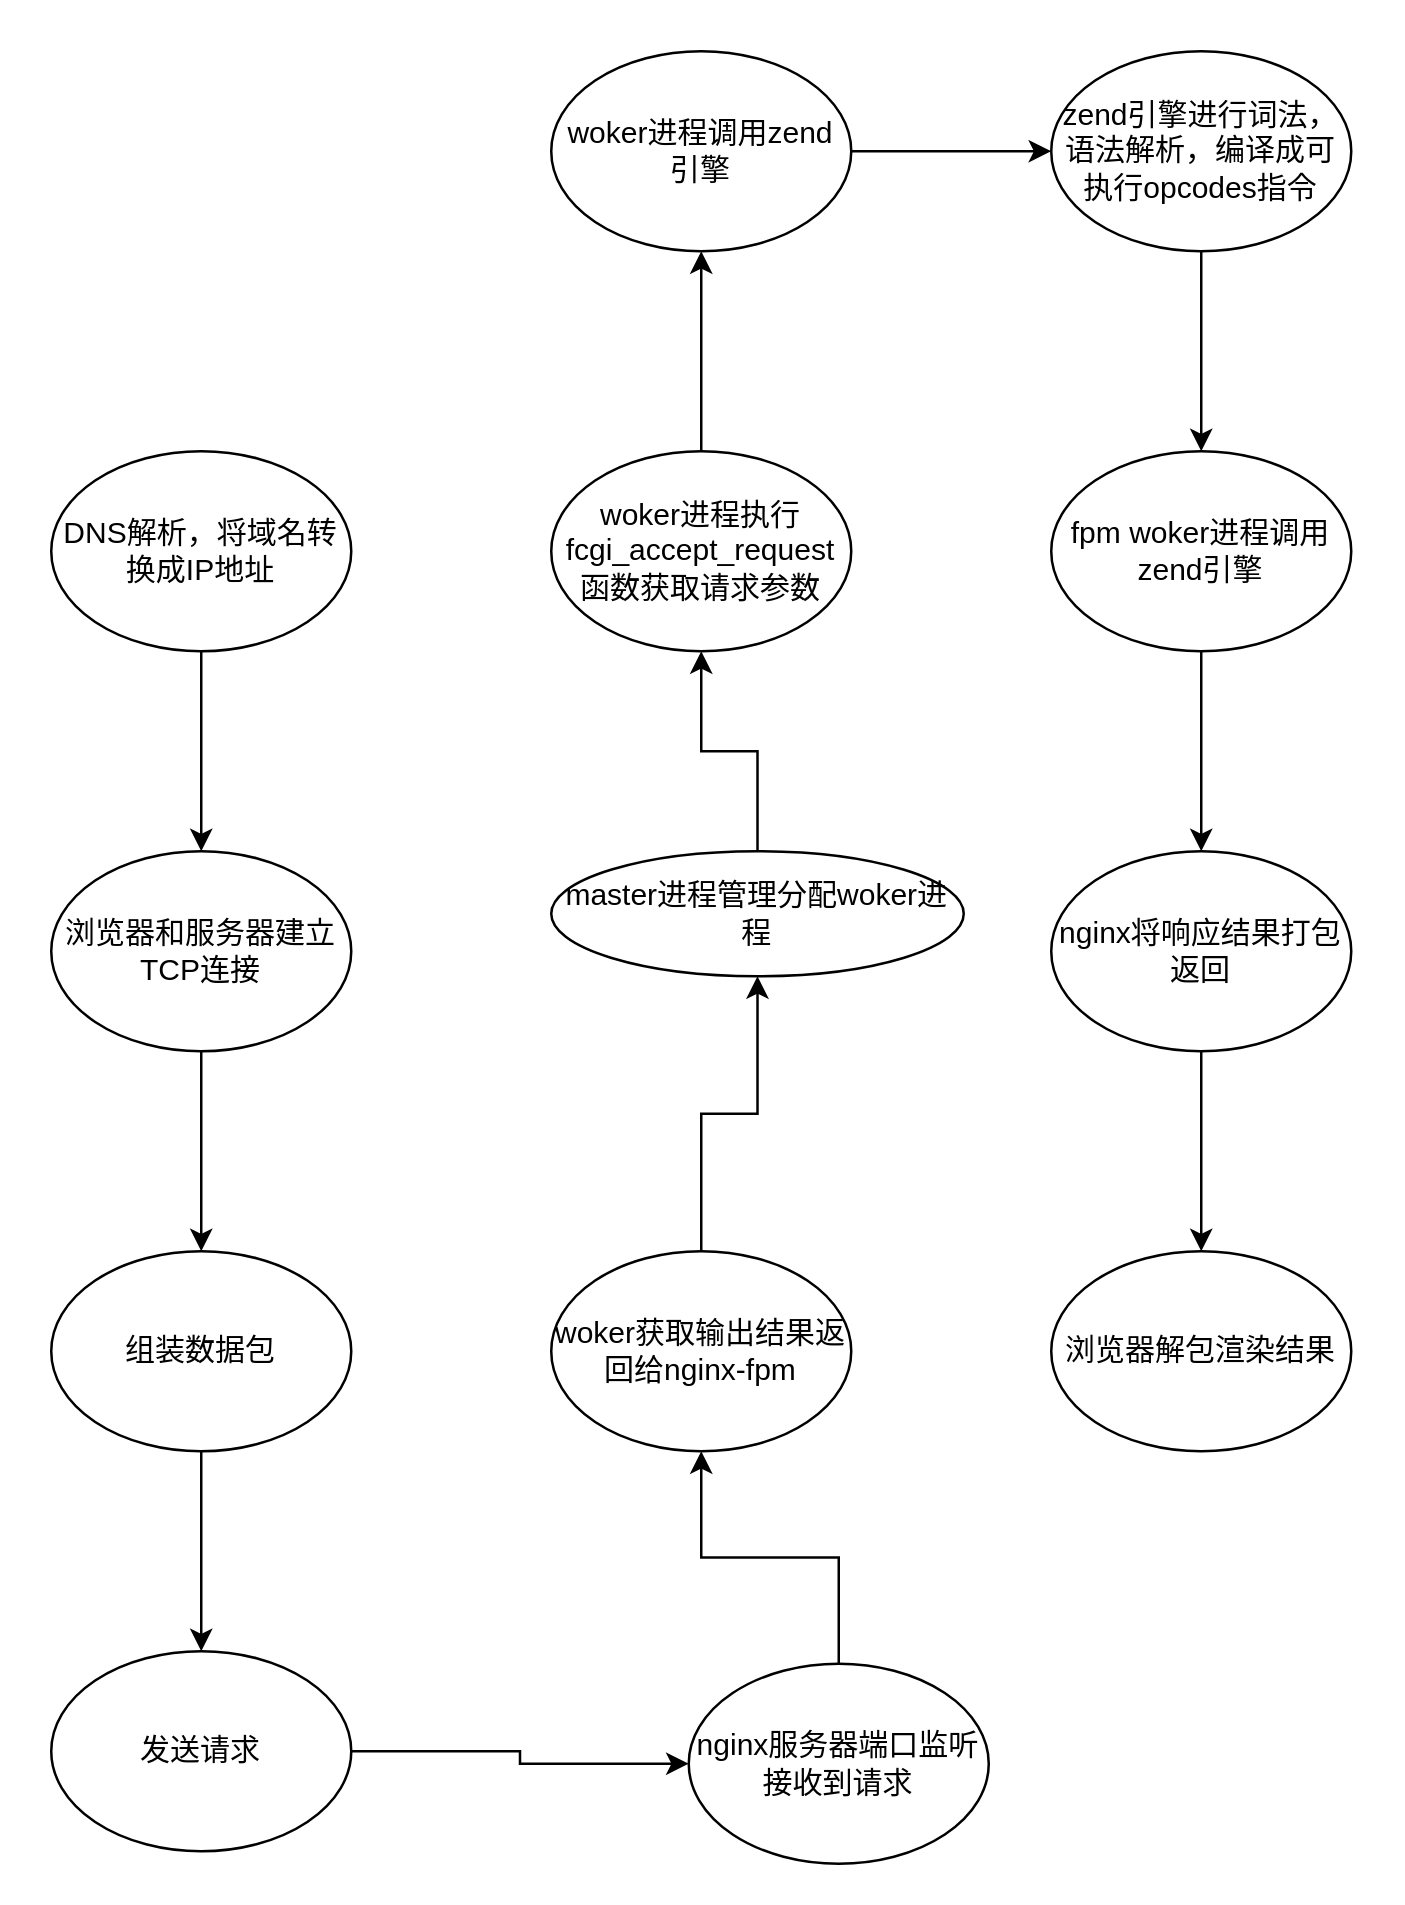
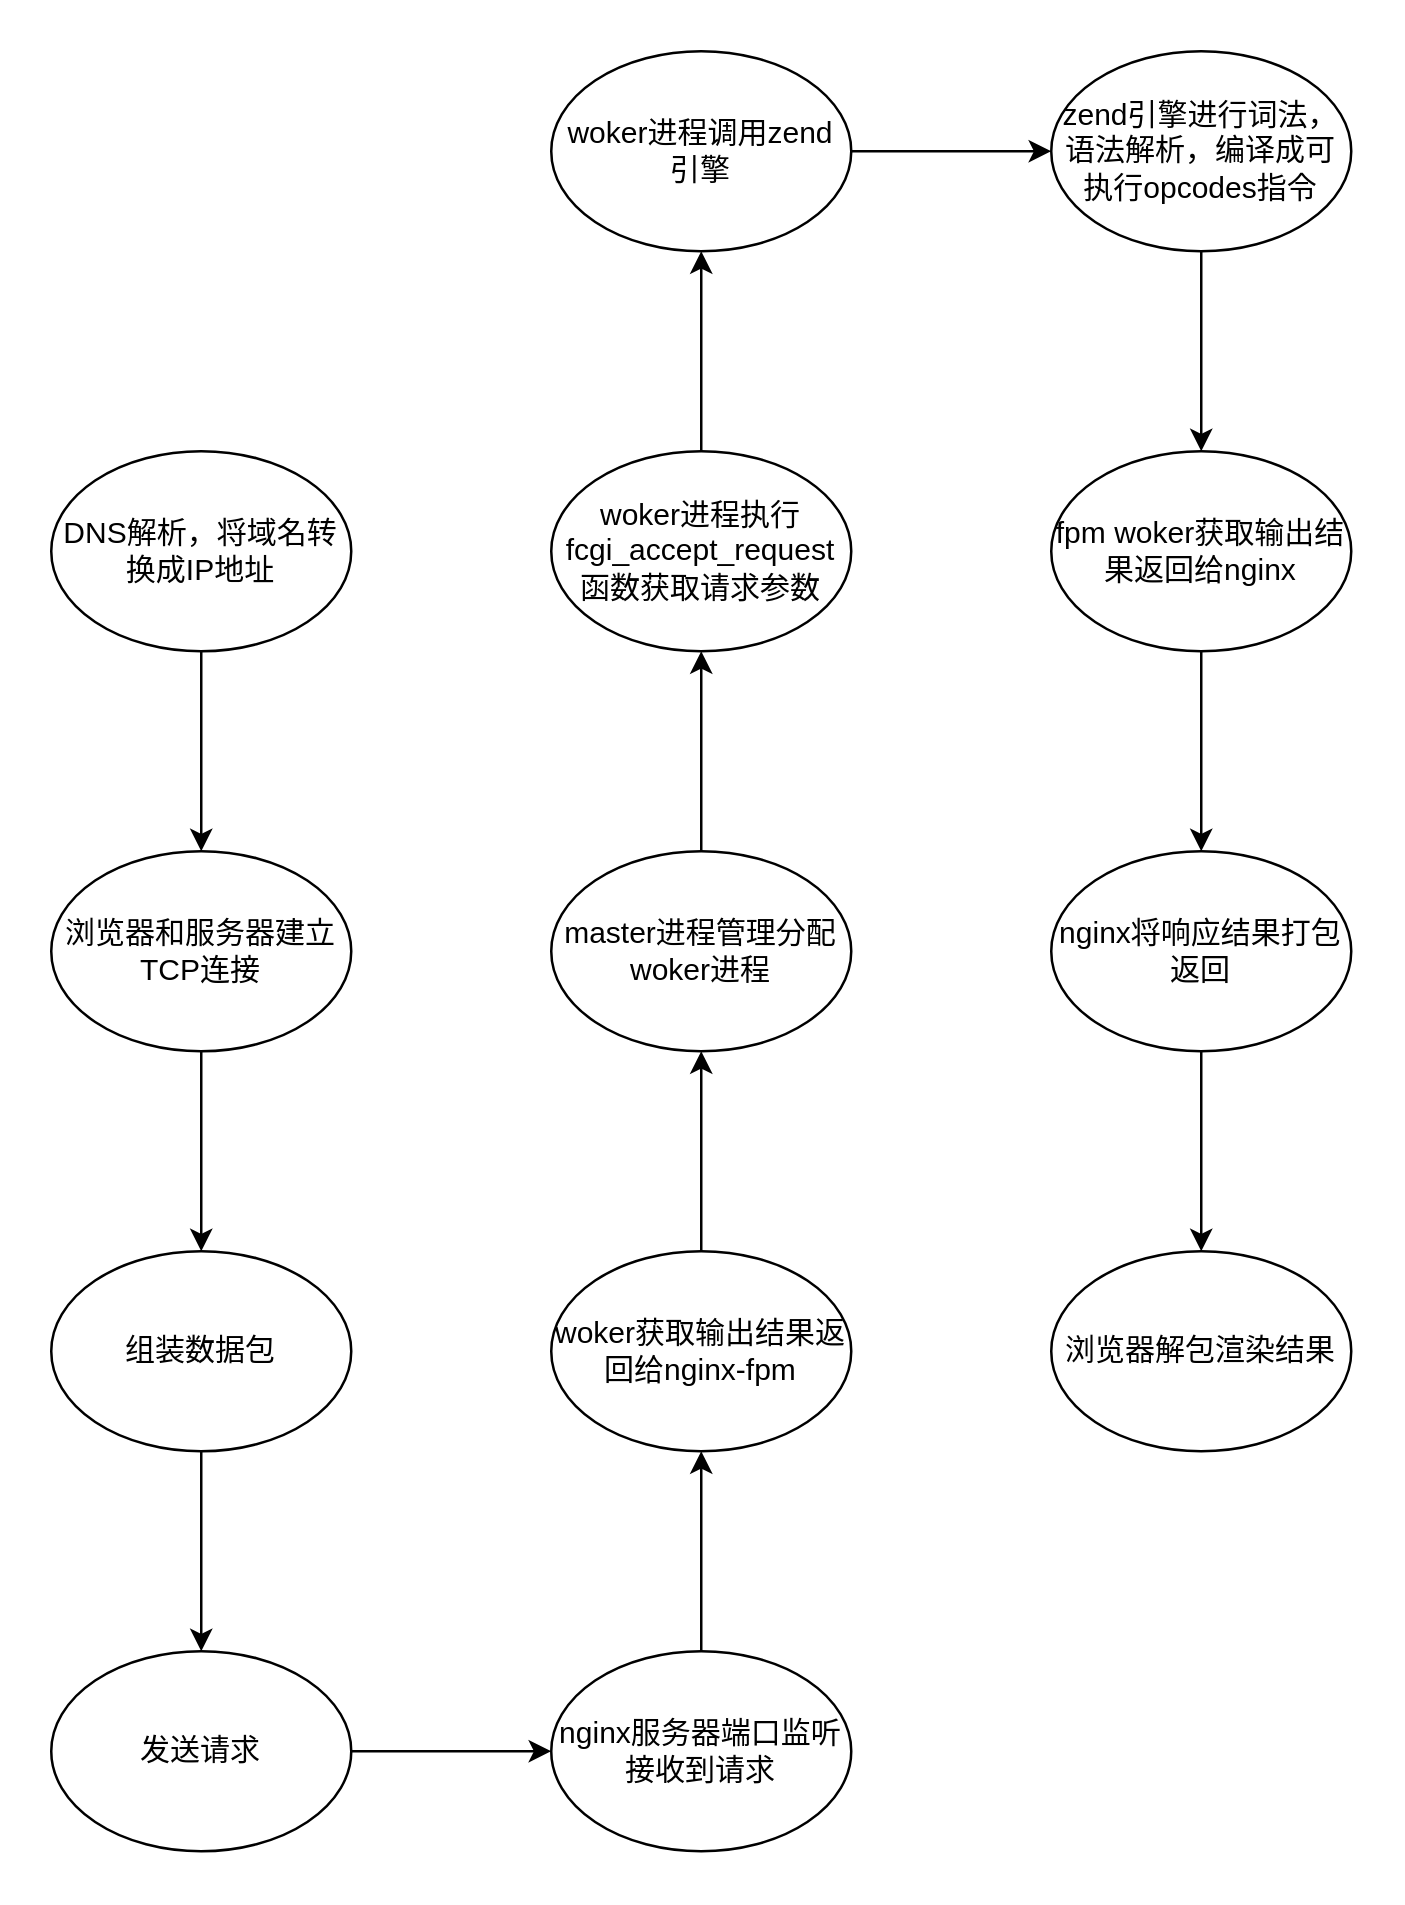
- <mxCell id="23" value="fpm woker进程调用zend引擎" style="ellipse;whiteSpace=wrap;html=1;" vertex="1" parent="1"><mxGeometry x="420" y="180" width="120" height="80" as="geometry" /></mxCell>
+ <mxCell id="23" value="fpm woker获取输出结果返回给nginx" style="ellipse;whiteSpace=wrap;html=1;" vertex="1" parent="1"><mxGeometry x="420" y="180" width="120" height="80" as="geometry" /></mxCell>
- <mxCell id="15" value="master进程管理分配woker进程" style="ellipse;whiteSpace=wrap;html=1;" vertex="1" parent="1"><mxGeometry x="220" y="340" width="165" height="50" as="geometry" /></mxCell>
+ <mxCell id="15" value="master进程管理分配woker进程" style="ellipse;whiteSpace=wrap;html=1;" vertex="1" parent="1"><mxGeometry x="220" y="340" width="120" height="80" as="geometry" /></mxCell>
- <mxCell id="11" value="nginx服务器端口监听接收到请求" style="ellipse;whiteSpace=wrap;html=1;" vertex="1" parent="1"><mxGeometry x="275" y="665" width="120" height="80" as="geometry" /></mxCell>
+ <mxCell id="11" value="nginx服务器端口监听接收到请求" style="ellipse;whiteSpace=wrap;html=1;" vertex="1" parent="1"><mxGeometry x="220" y="660" width="120" height="80" as="geometry" /></mxCell>
